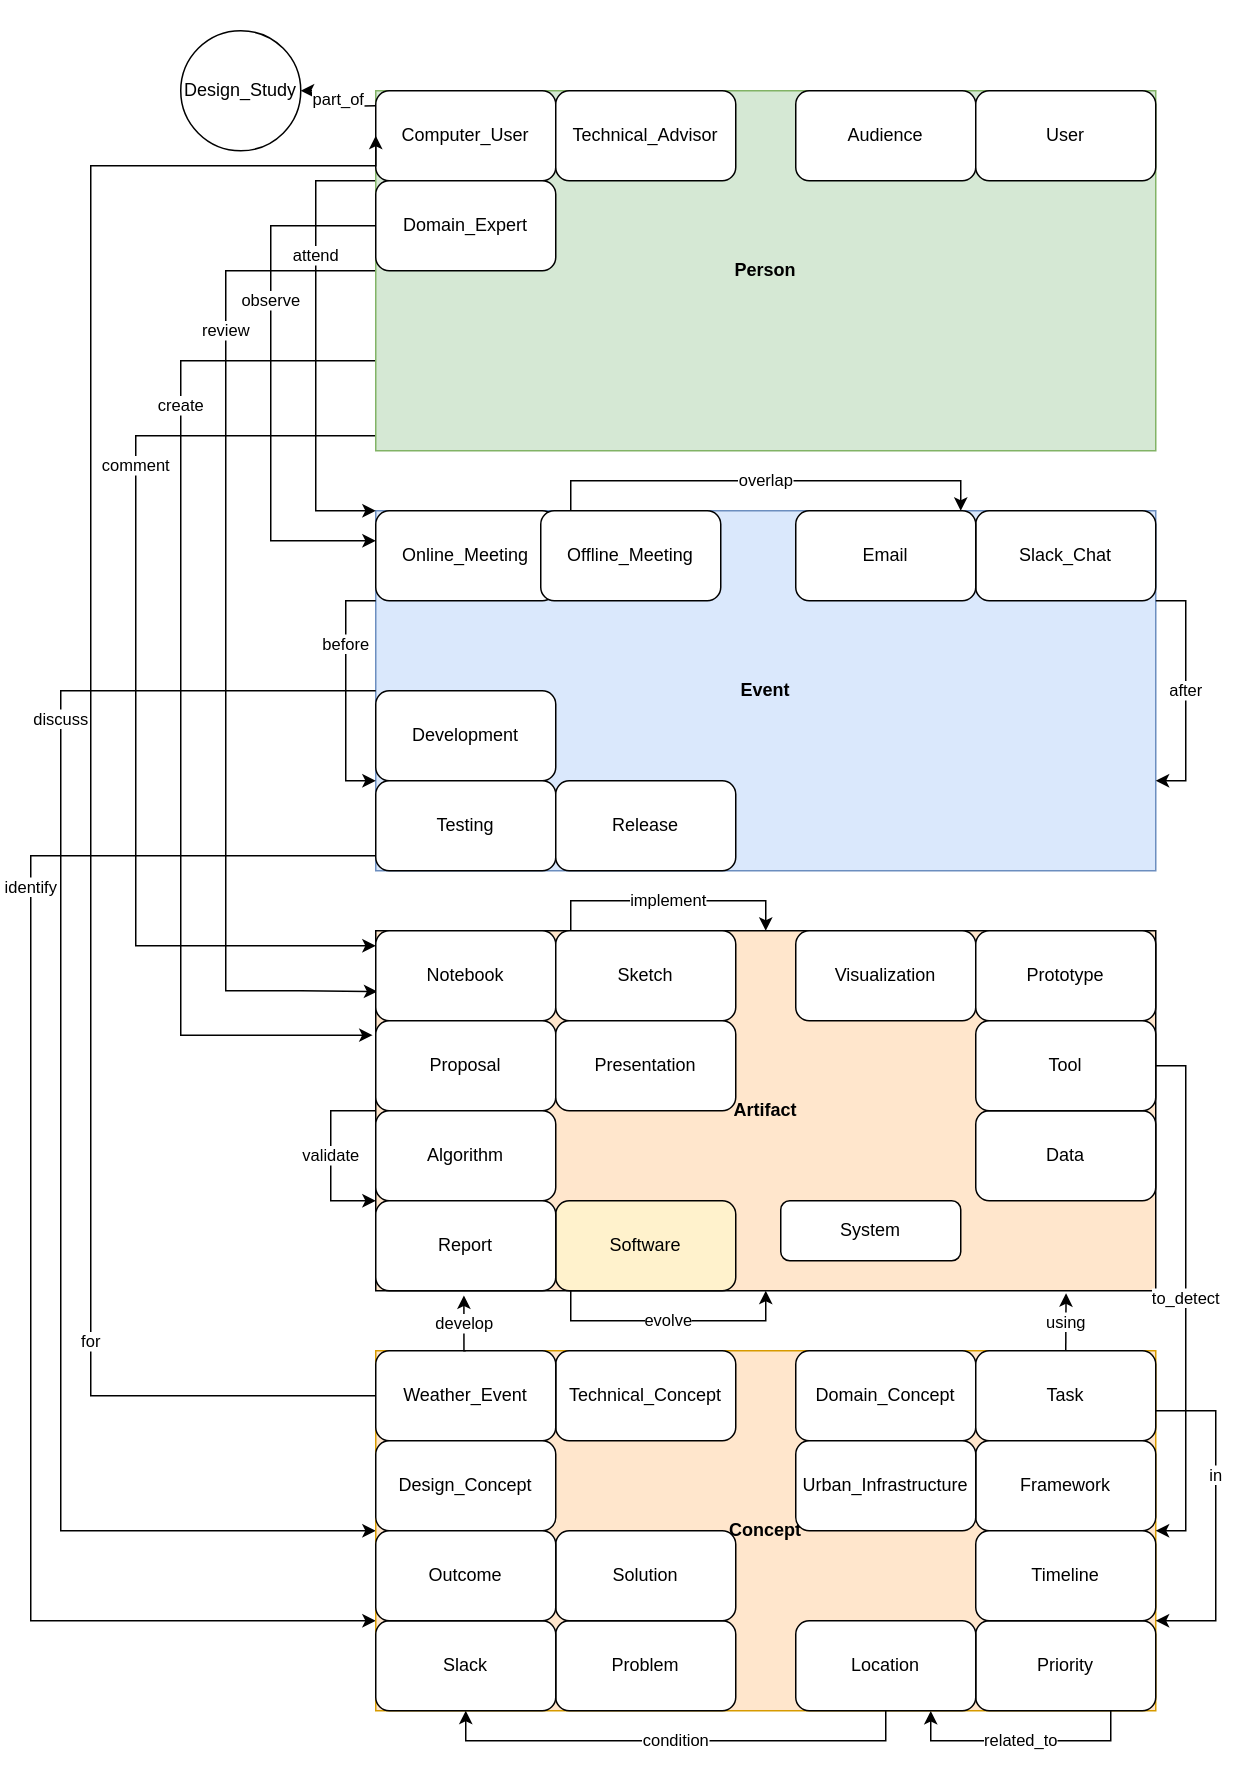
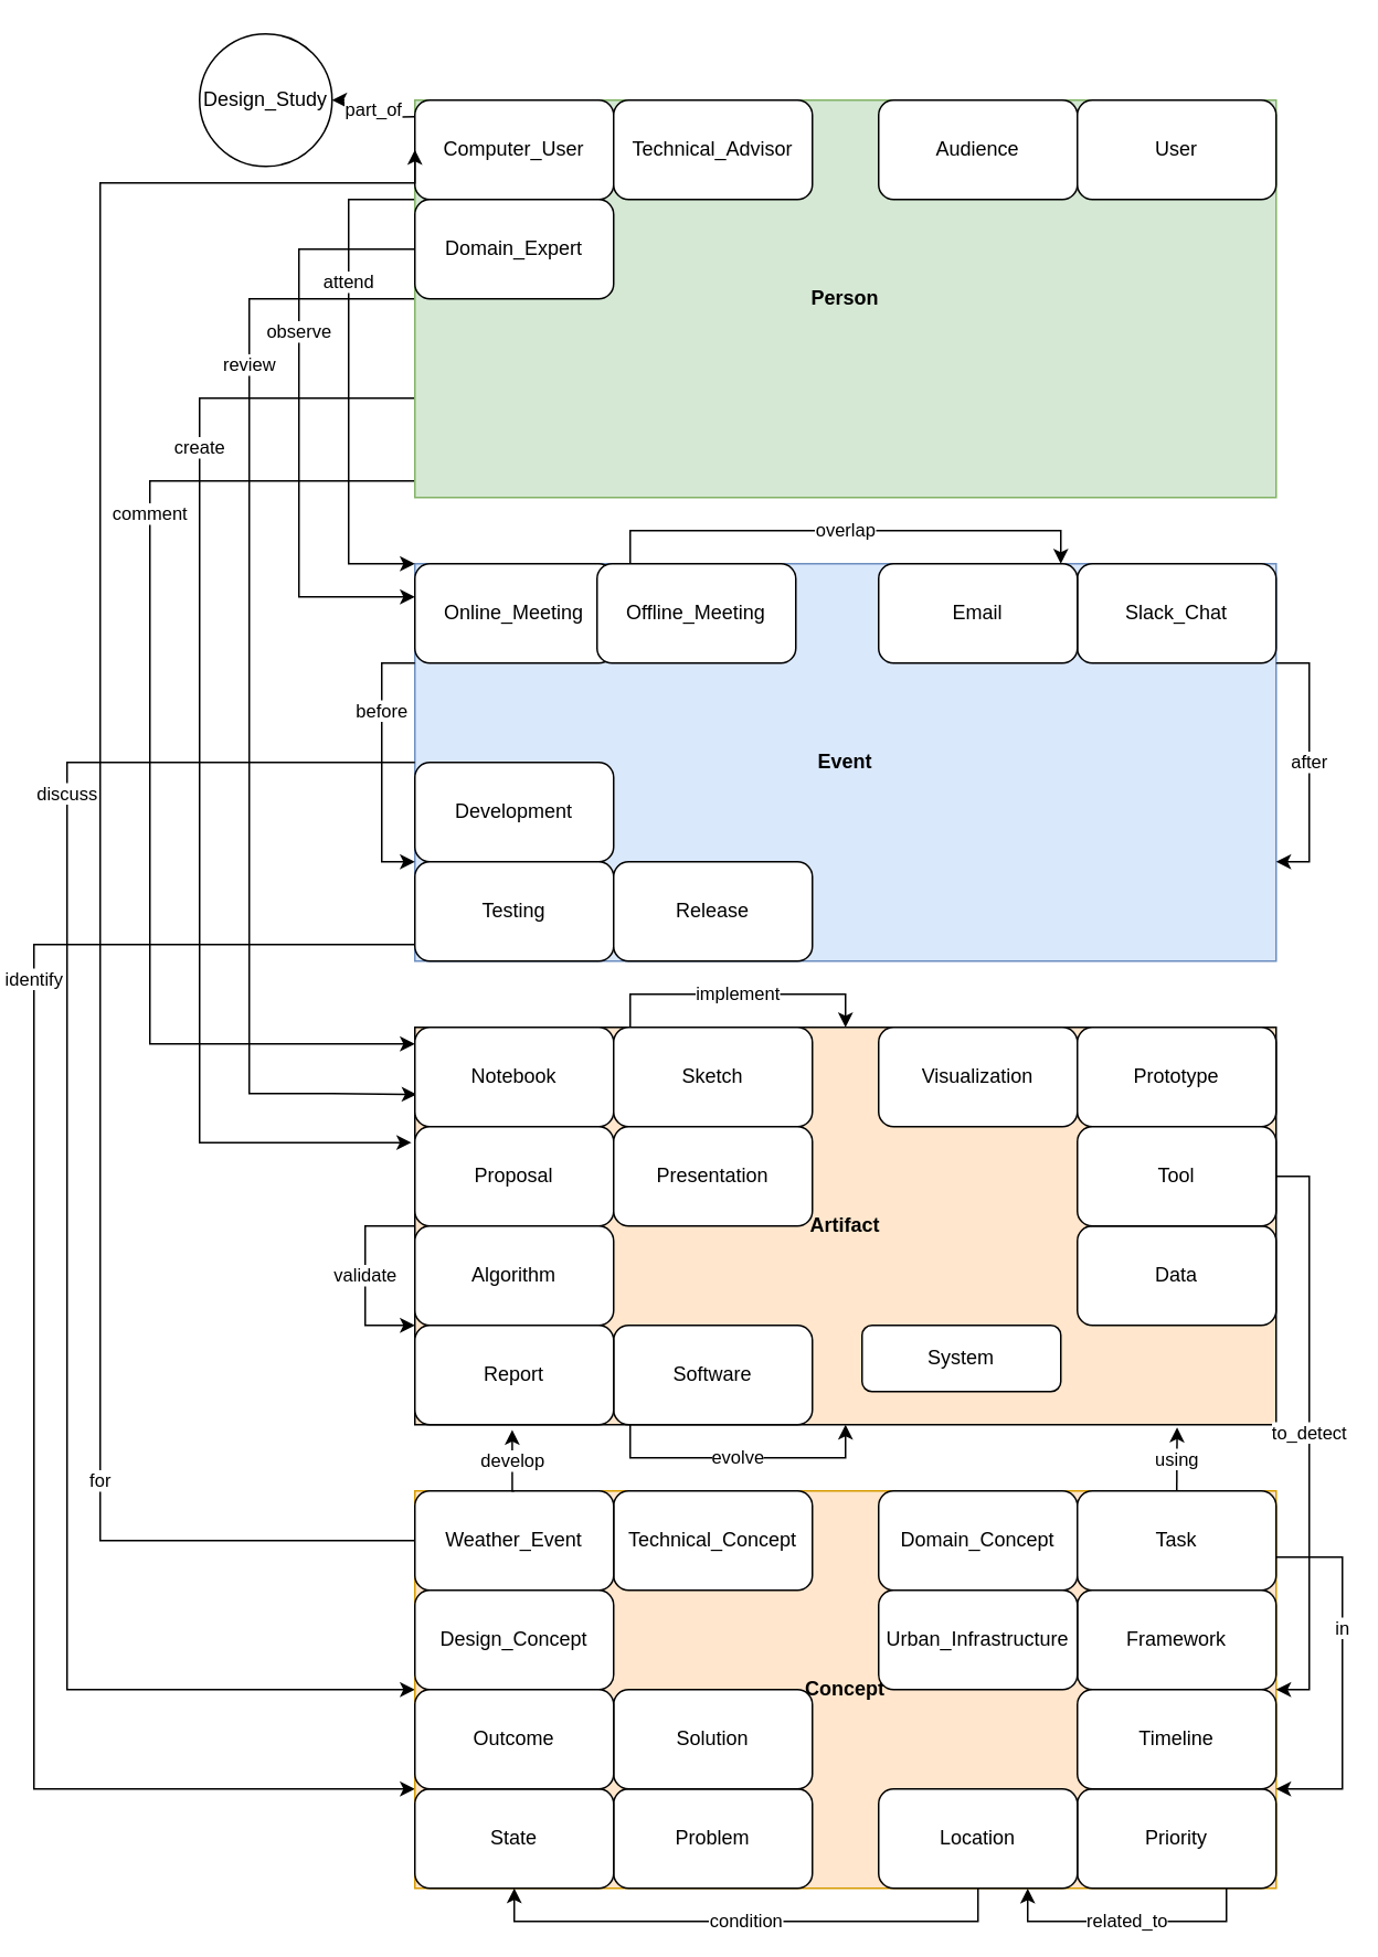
- <mxCell id="41" value="Software" style="rounded=1;whiteSpace=wrap;html=1;fillColor=#fff2cc;" parent="1" vertex="1"><mxGeometry x="370" y="800" width="120" height="60" as="geometry" /></mxCell>
+ <mxCell id="41" value="Software" style="rounded=1;whiteSpace=wrap;html=1;" parent="1" vertex="1"><mxGeometry x="370" y="800" width="120" height="60" as="geometry" /></mxCell>
- <mxCell id="57" value="Slack" style="rounded=1;whiteSpace=wrap;html=1;" parent="1" vertex="1"><mxGeometry x="250" y="1080" width="120" height="60" as="geometry" /></mxCell>
+ <mxCell id="57" value="State" style="rounded=1;whiteSpace=wrap;html=1;" parent="1" vertex="1"><mxGeometry x="250" y="1080" width="120" height="60" as="geometry" /></mxCell>
